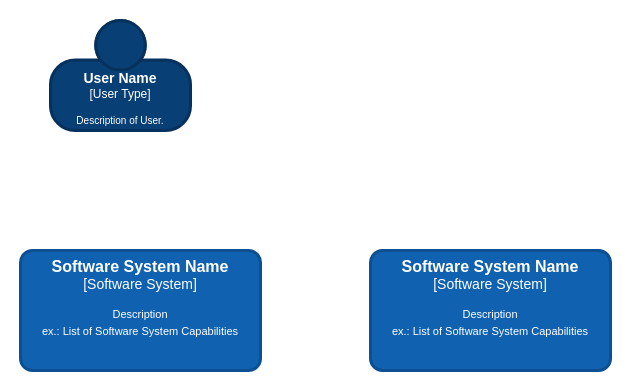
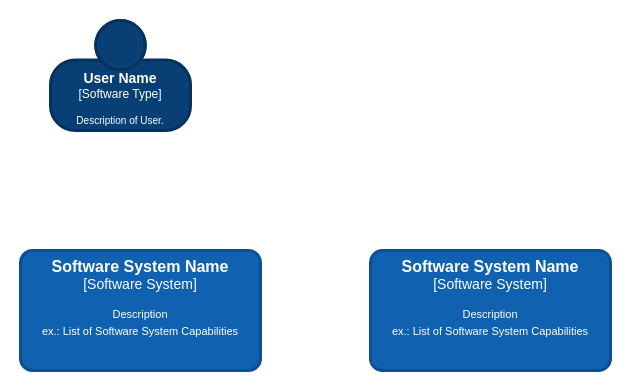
- <mxCell id="2" value="&lt;font size=&quot;1&quot;&gt;&lt;b style=&quot;font-size: 14px;&quot;&gt;User Name&lt;/b&gt;&lt;/font&gt;&lt;div&gt;&lt;font style=&quot;font-size: 12px;&quot;&gt;[User Type]&lt;/font&gt;&lt;/div&gt;&lt;br style=&quot;font-size: 14px;&quot;&gt;&lt;div&gt;&lt;font style=&quot;font-size: 10px;&quot;&gt;Description of User.&lt;/font&gt;&lt;/div&gt;" style="html=1;fontSize=11;dashed=0;whitespace=wrap;fillColor=#083F75;strokeColor=#06315C;fontColor=#fff;shape=mxgraph.c4.person2;align=center;metaEdit=1;points=[[0.5,0,0],[1,0.5,0],[1,0.75,0],[0.75,1,0],[0.5,1,0],[0.25,1,0],[0,0.75,0],[0,0.5,0]];resizable=1;strokeWidth=3;spacingTop=6;whiteSpace=wrap;" vertex="1" parent="1"><mxGeometry x="50" y="20" width="140" height="110" as="geometry" /></mxCell>
+ <mxCell id="2" value="&lt;font size=&quot;1&quot;&gt;&lt;b style=&quot;font-size: 14px;&quot;&gt;User Name&lt;/b&gt;&lt;/font&gt;&lt;div&gt;&lt;font style=&quot;font-size: 12px;&quot;&gt;[Software Type]&lt;/font&gt;&lt;/div&gt;&lt;br style=&quot;font-size: 14px;&quot;&gt;&lt;div&gt;&lt;font style=&quot;font-size: 10px;&quot;&gt;Description of User.&lt;/font&gt;&lt;/div&gt;" style="html=1;fontSize=11;dashed=0;whitespace=wrap;fillColor=#083F75;strokeColor=#06315C;fontColor=#fff;shape=mxgraph.c4.person2;align=center;metaEdit=1;points=[[0.5,0,0],[1,0.5,0],[1,0.75,0],[0.75,1,0],[0.5,1,0],[0.25,1,0],[0,0.75,0],[0,0.5,0]];resizable=1;strokeWidth=3;spacingTop=6;whiteSpace=wrap;" vertex="1" parent="1"><mxGeometry x="50" y="20" width="140" height="110" as="geometry" /></mxCell>
